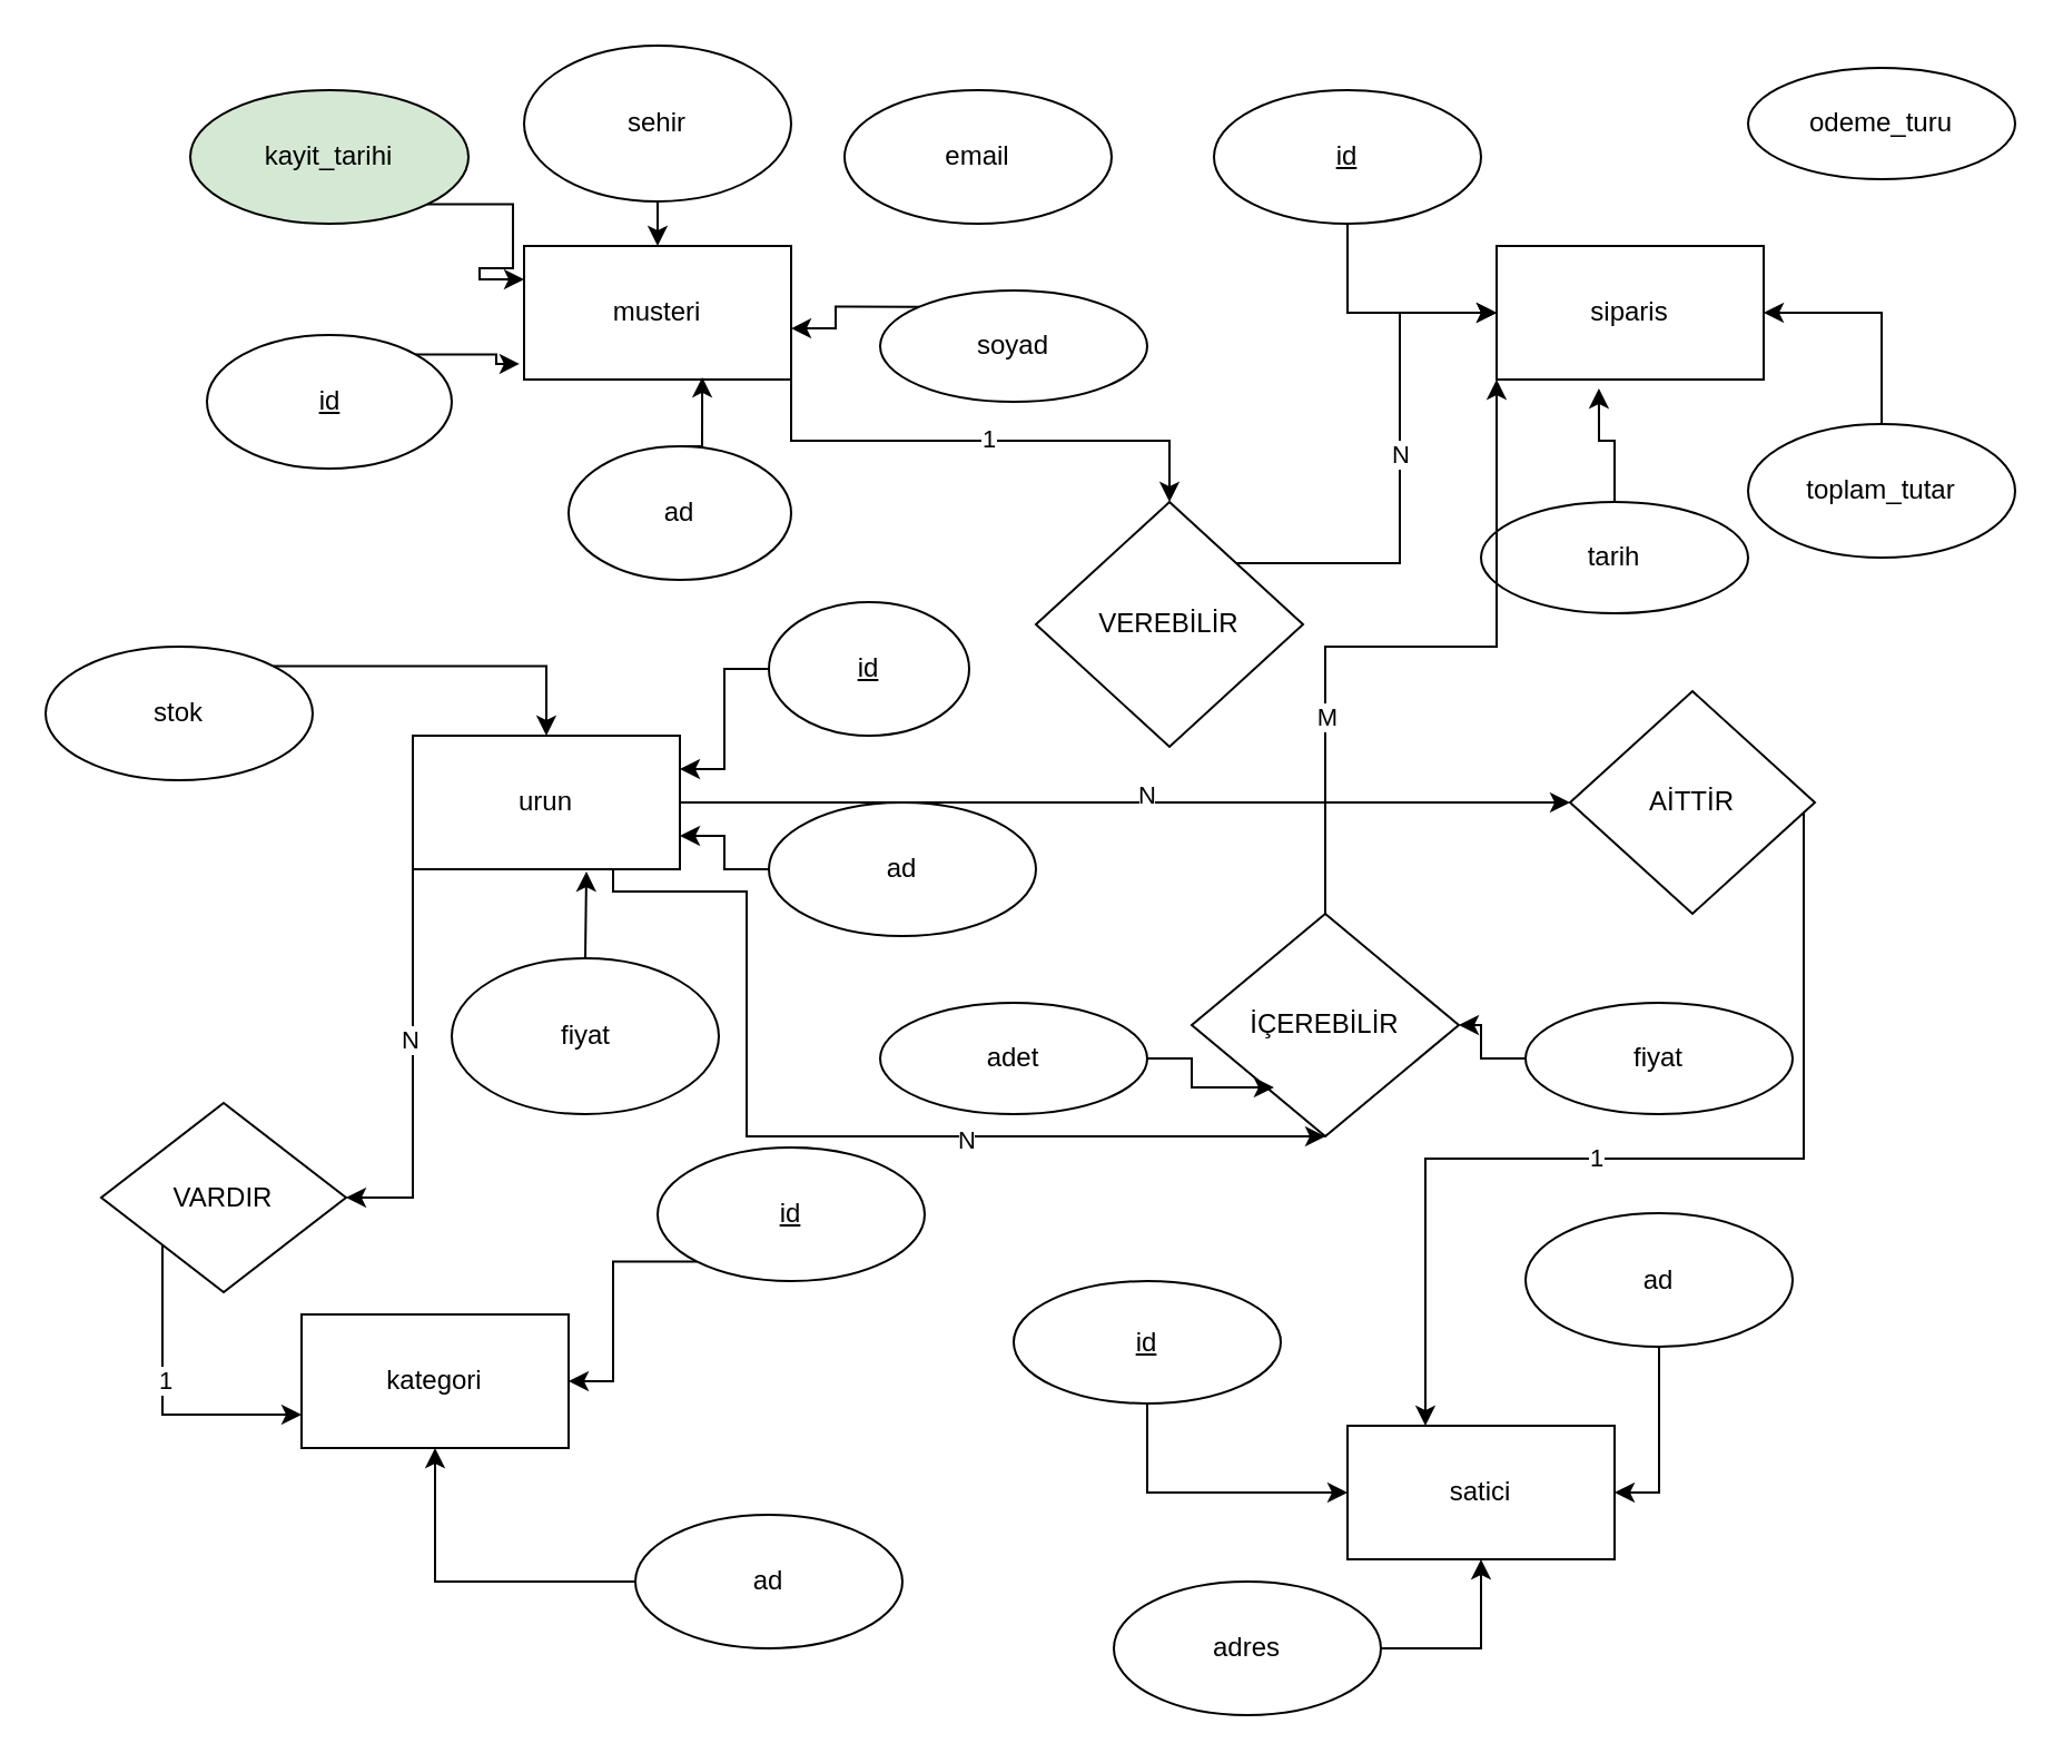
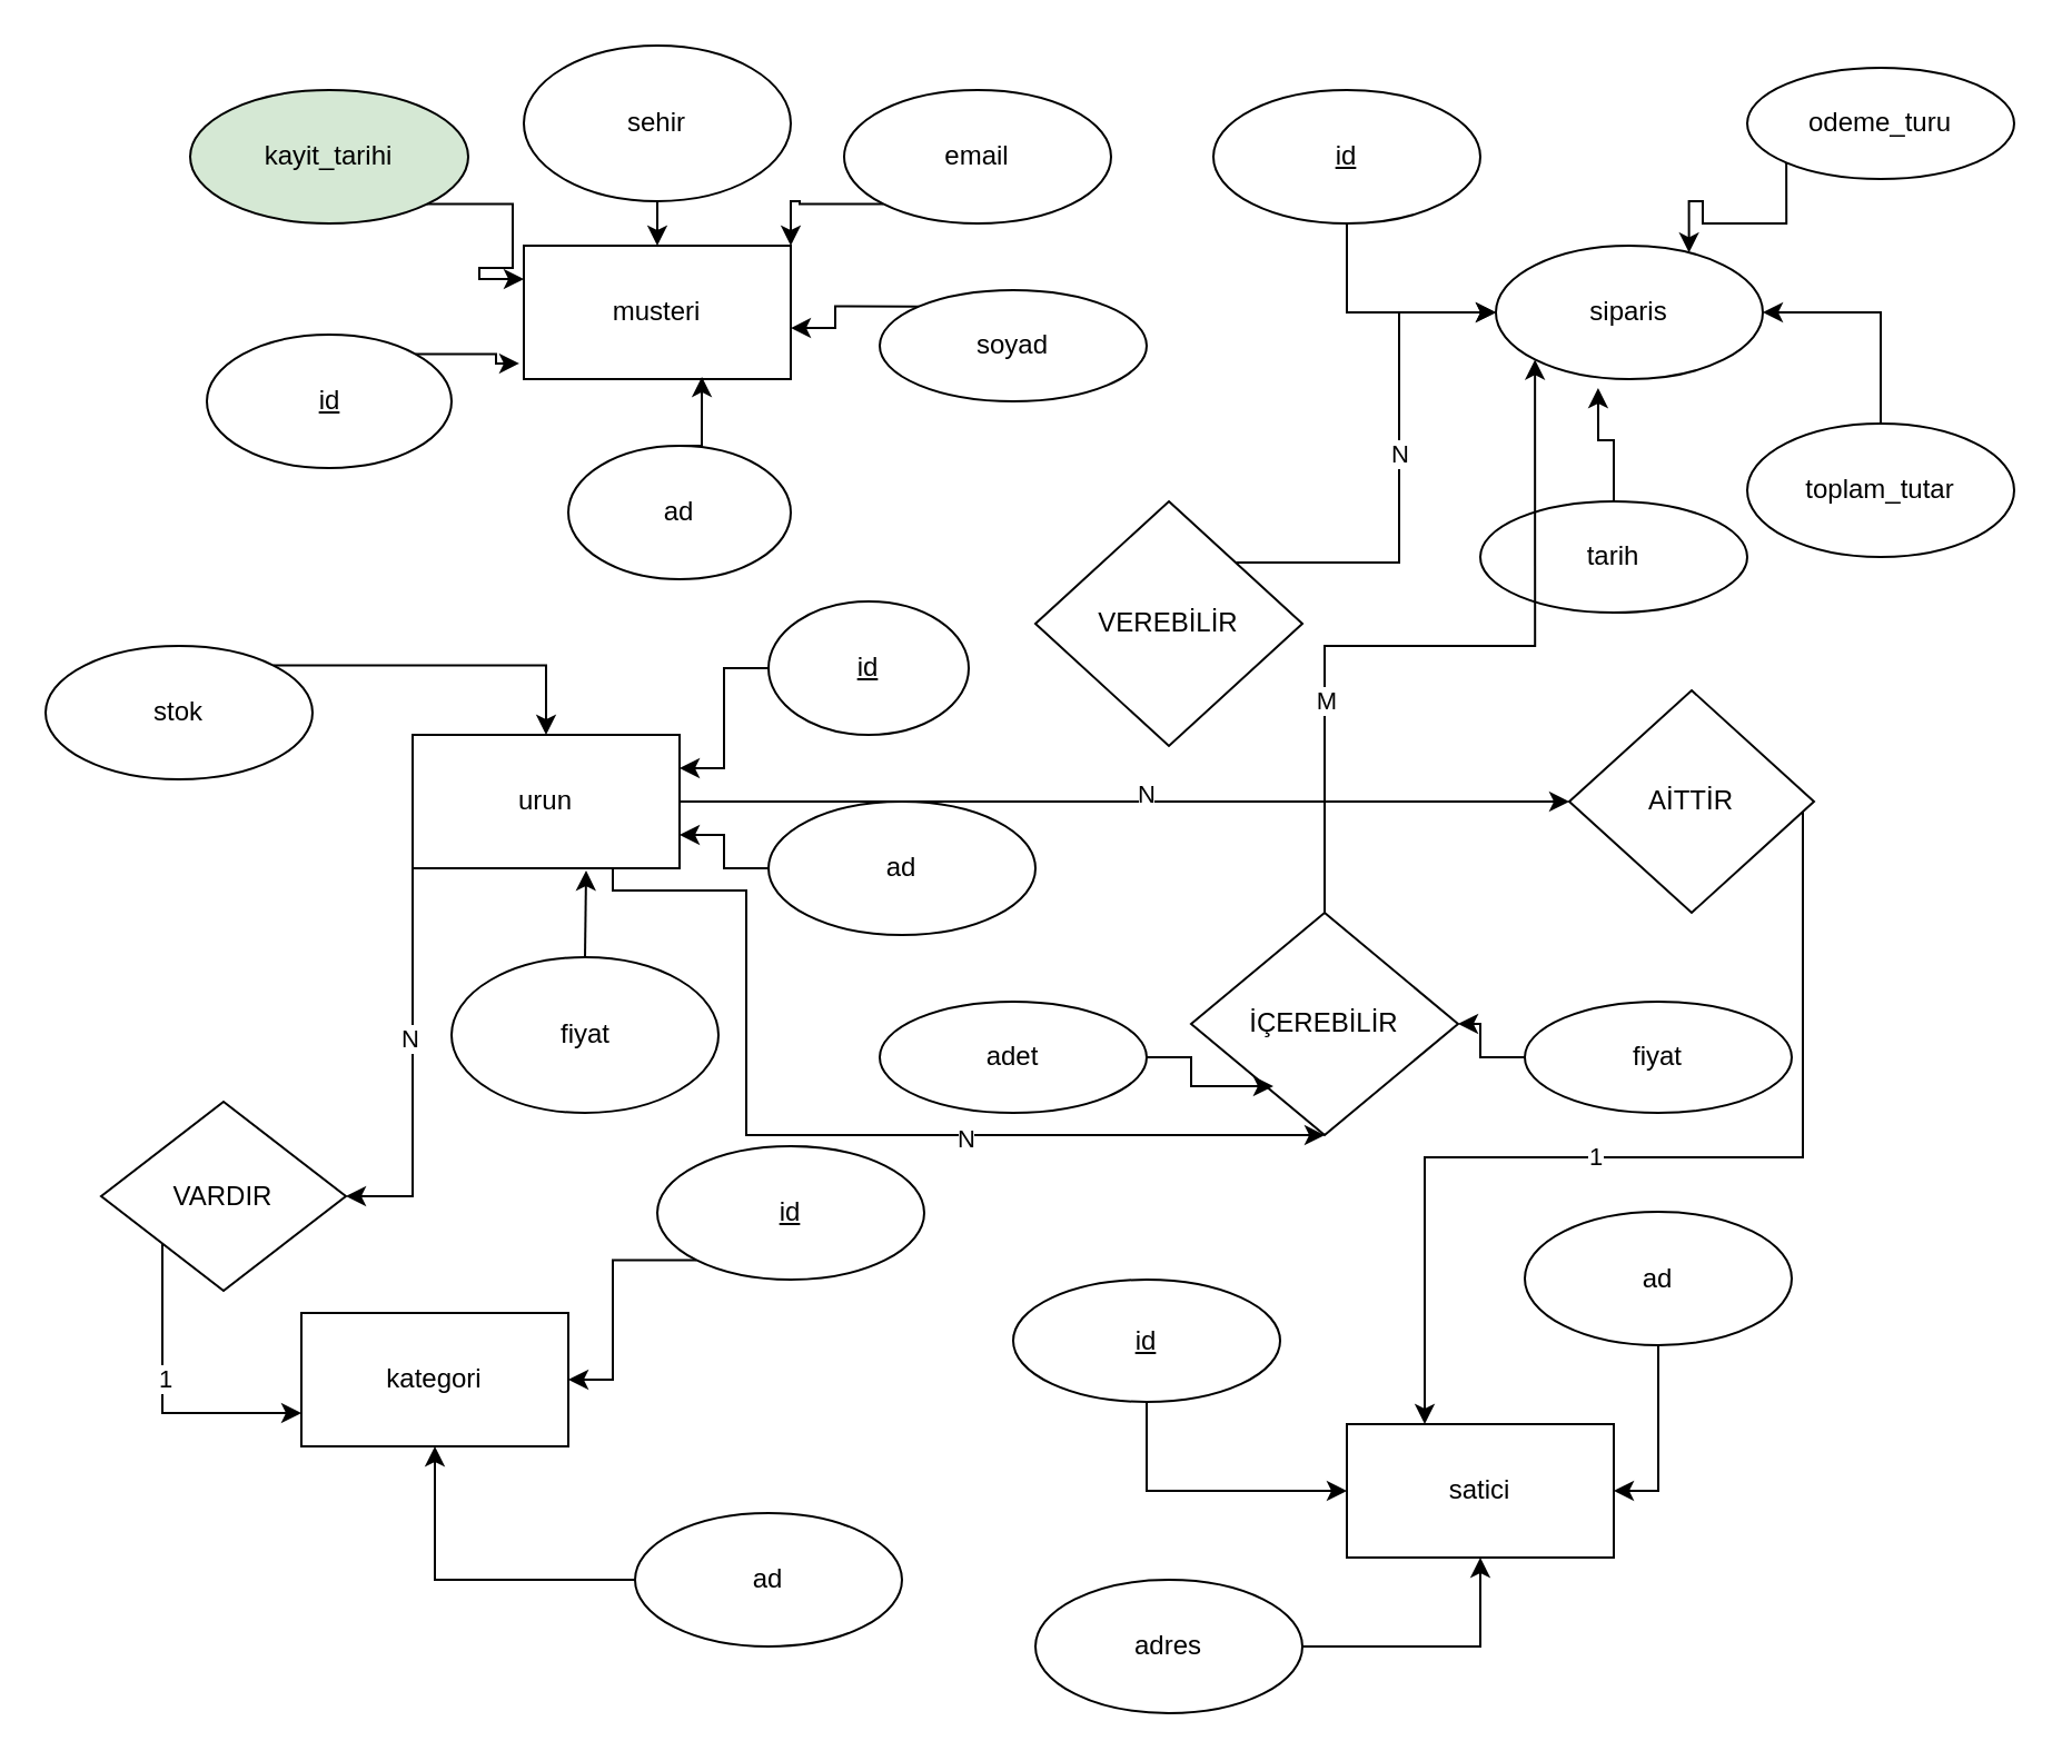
+ <mxCell id="13" style="edgeStyle=orthogonalEdgeStyle;rounded=0;orthogonalLoop=1;jettySize=auto;html=1;exitX=0;exitY=1;exitDx=0;exitDy=0;entryX=1;entryY=0;entryDx=0;entryDy=0;" parent="1" source="14" target="4" edge="1"><mxGeometry relative="1" as="geometry" /></mxCell>
+ <mxCell id="36" style="edgeStyle=orthogonalEdgeStyle;rounded=0;orthogonalLoop=1;jettySize=auto;html=1;exitX=0;exitY=1;exitDx=0;exitDy=0;entryX=0.75;entryY=0;entryDx=0;entryDy=0;" parent="1" source="37" target="35" edge="1"><mxGeometry relative="1" as="geometry" /></mxCell>
- <mxCell id="35" value="siparis" style="rounded=0;whiteSpace=wrap;html=1;" parent="1" vertex="1"><mxGeometry x="672" y="110" width="120" height="60" as="geometry" /></mxCell>
+ <mxCell id="35" value="siparis" style="ellipse;whiteSpace=wrap;html=1;" parent="1" vertex="1"><mxGeometry x="672" y="110" width="120" height="60" as="geometry" /></mxCell>
- <mxCell id="2" style="edgeStyle=orthogonalEdgeStyle;rounded=0;orthogonalLoop=1;jettySize=auto;html=1;exitX=1;exitY=1;exitDx=0;exitDy=0;" parent="1" source="4" target="60" edge="1"><mxGeometry relative="1" as="geometry" /></mxCell>
- <mxCell id="3" value="1" style="edgeLabel;html=1;align=center;verticalAlign=middle;resizable=0;points=[];" parent="2" vertex="1" connectable="0"><mxGeometry x="0.027" y="2" relative="1" as="geometry"><mxPoint y="1" as="offset" /></mxGeometry></mxCell>
- <mxCell id="53" value="adres" style="ellipse;whiteSpace=wrap;html=1;" parent="1" vertex="1"><mxGeometry x="500" y="710" width="120" height="60" as="geometry" /></mxCell>
+ <mxCell id="53" value="adres" style="ellipse;whiteSpace=wrap;html=1;" parent="1" vertex="1"><mxGeometry x="465" y="710" width="120" height="60" as="geometry" /></mxCell>
